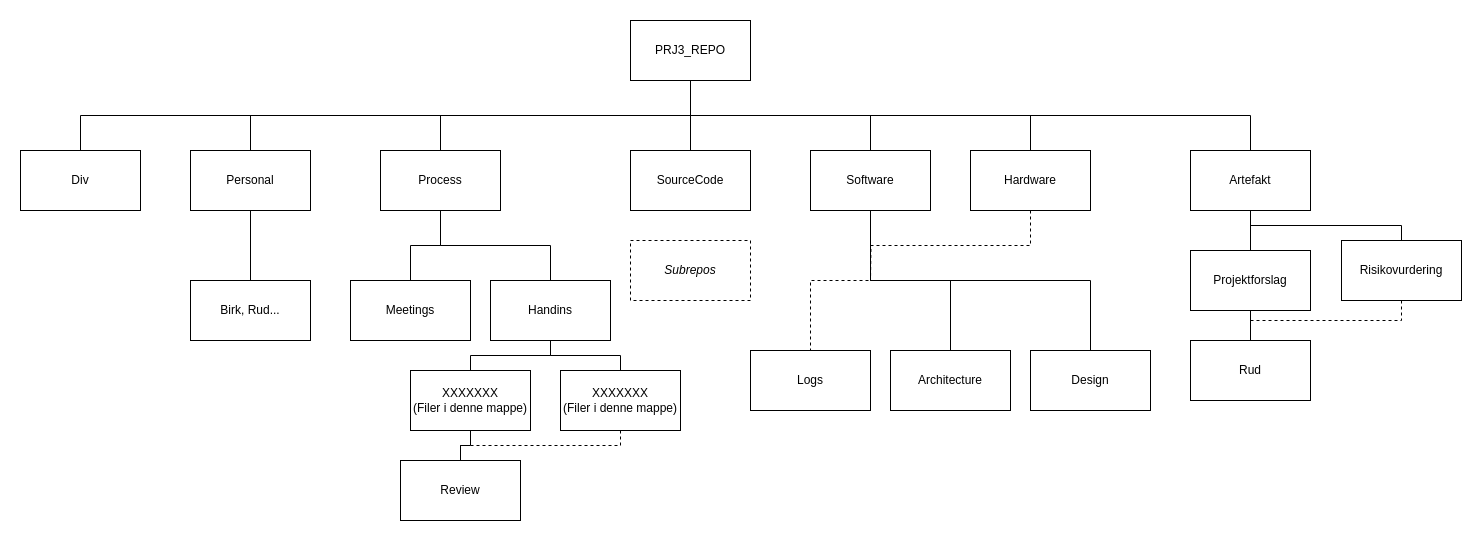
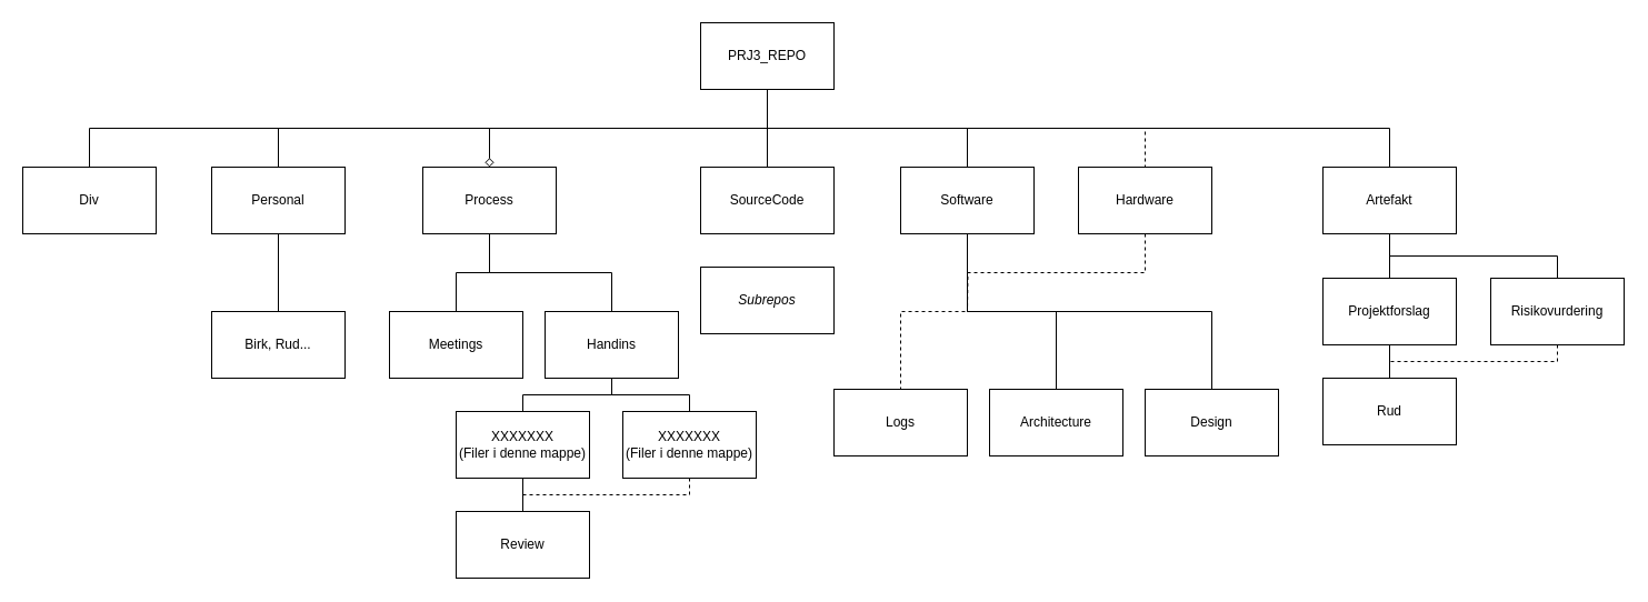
- <mxCell id="4" style="edgeStyle=orthogonalEdgeStyle;rounded=0;html=1;exitX=0.5;exitY=1;exitDx=0;exitDy=0;entryX=0.5;entryY=0;entryDx=0;entryDy=0;endArrow=none;endFill=0;" parent="1" source="7" target="17" edge="1"><mxGeometry relative="1" as="geometry" /></mxCell>
+ <mxCell id="4" style="edgeStyle=orthogonalEdgeStyle;rounded=0;html=1;exitX=0.5;exitY=1;exitDx=0;exitDy=0;entryX=0.5;entryY=0;entryDx=0;entryDy=0;endArrow=none;endFill=0;dashed=1;" parent="1" source="7" target="17" edge="1"><mxGeometry relative="1" as="geometry" /></mxCell>
- <mxCell id="5" style="edgeStyle=orthogonalEdgeStyle;rounded=0;html=1;exitX=0.5;exitY=1;exitDx=0;exitDy=0;entryX=0.5;entryY=0;entryDx=0;entryDy=0;endArrow=none;endFill=0;" parent="1" source="7" target="28" edge="1"><mxGeometry relative="1" as="geometry" /></mxCell>
+ <mxCell id="5" style="edgeStyle=orthogonalEdgeStyle;rounded=0;html=1;exitX=0.5;exitY=1;exitDx=0;exitDy=0;entryX=0.5;entryY=0;entryDx=0;entryDy=0;endArrow=diamond;endFill=0;" parent="1" source="7" target="28" edge="1"><mxGeometry relative="1" as="geometry" /></mxCell>
- <mxCell id="42" value="&lt;i&gt;Subrepos&lt;/i&gt;" style="rounded=0;whiteSpace=wrap;html=1;dashed=1;" vertex="1" parent="1"><mxGeometry x="630" y="240" width="120" height="60" as="geometry" /></mxCell>
+ <mxCell id="42" value="&lt;i&gt;Subrepos&lt;/i&gt;" style="rounded=0;whiteSpace=wrap;html=1;" vertex="1" parent="1"><mxGeometry x="630" y="240" width="120" height="60" as="geometry" /></mxCell>
- <mxCell id="37" value="Risikovurdering" style="rounded=0;whiteSpace=wrap;html=1;" parent="1" vertex="1"><mxGeometry x="1341" y="240" width="120" height="60" as="geometry" /></mxCell>
+ <mxCell id="37" value="Risikovurdering" style="rounded=0;whiteSpace=wrap;html=1;" parent="1" vertex="1"><mxGeometry x="1341" y="250" width="120" height="60" as="geometry" /></mxCell>
- <mxCell id="40" value="Review" style="rounded=0;whiteSpace=wrap;html=1;" vertex="1" parent="1"><mxGeometry x="400" y="460" width="120" height="60" as="geometry" /></mxCell>
+ <mxCell id="40" value="Review" style="rounded=0;whiteSpace=wrap;html=1;" vertex="1" parent="1"><mxGeometry x="410" y="460" width="120" height="60" as="geometry" /></mxCell>
